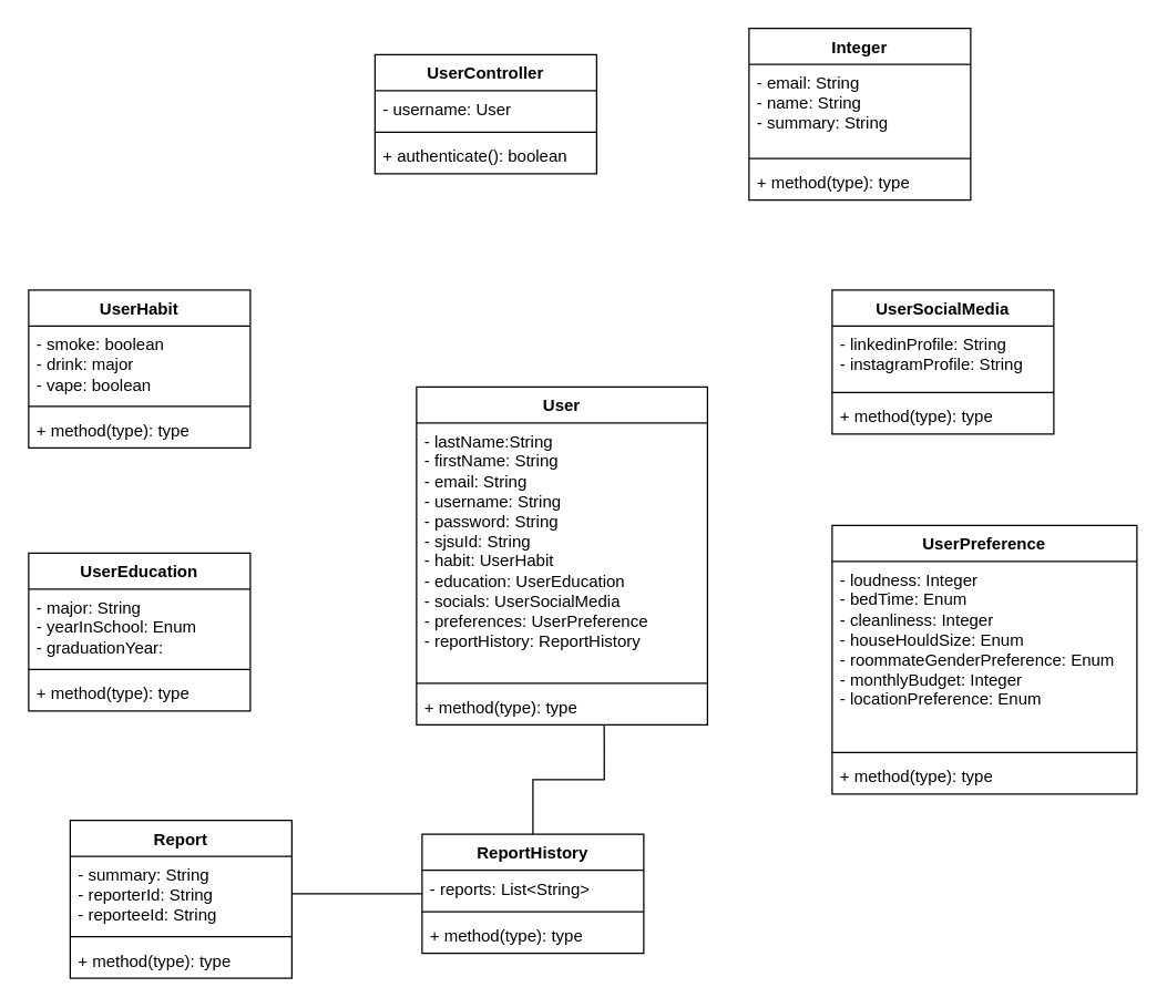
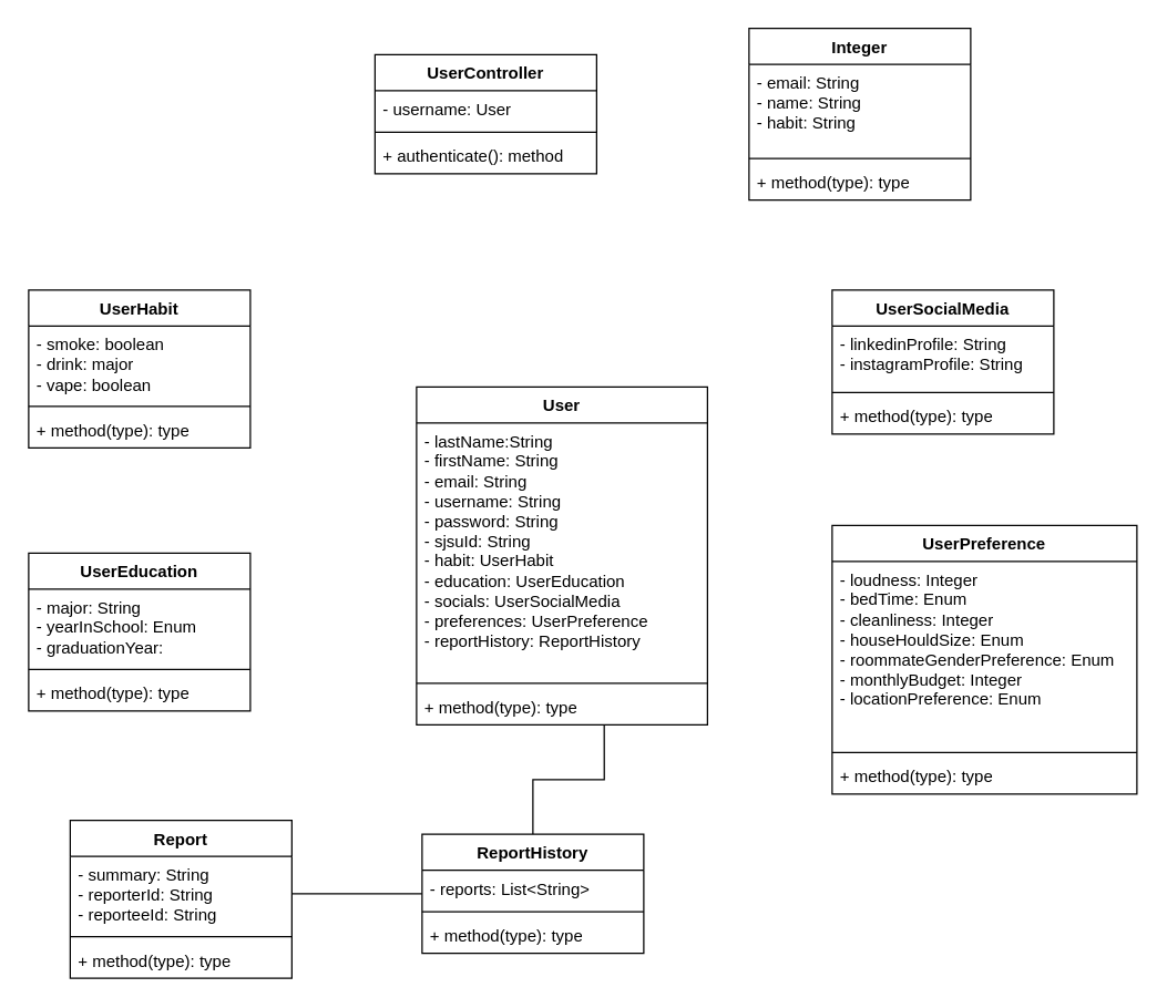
- <mxCell id="33" value="- email: String&lt;br&gt;- name: String&lt;br&gt;- summary: String" style="text;strokeColor=none;fillColor=none;align=left;verticalAlign=top;spacingLeft=4;spacingRight=4;overflow=hidden;rotatable=0;points=[[0,0.5],[1,0.5]];portConstraint=eastwest;whiteSpace=wrap;html=1;" vertex="1" parent="32"><mxGeometry y="26" width="160" height="64" as="geometry" /></mxCell>
+ <mxCell id="33" value="- email: String&lt;br&gt;- name: String&lt;br&gt;- habit: String" style="text;strokeColor=none;fillColor=none;align=left;verticalAlign=top;spacingLeft=4;spacingRight=4;overflow=hidden;rotatable=0;points=[[0,0.5],[1,0.5]];portConstraint=eastwest;whiteSpace=wrap;html=1;" vertex="1" parent="32"><mxGeometry y="26" width="160" height="64" as="geometry" /></mxCell>
- <mxCell id="39" value="+ authenticate(): boolean" style="text;strokeColor=none;fillColor=none;align=left;verticalAlign=top;spacingLeft=4;spacingRight=4;overflow=hidden;rotatable=0;points=[[0,0.5],[1,0.5]];portConstraint=eastwest;whiteSpace=wrap;html=1;" vertex="1" parent="36"><mxGeometry y="60" width="160" height="26" as="geometry" /></mxCell>
+ <mxCell id="39" value="+ authenticate(): method" style="text;strokeColor=none;fillColor=none;align=left;verticalAlign=top;spacingLeft=4;spacingRight=4;overflow=hidden;rotatable=0;points=[[0,0.5],[1,0.5]];portConstraint=eastwest;whiteSpace=wrap;html=1;" vertex="1" parent="36"><mxGeometry y="60" width="160" height="26" as="geometry" /></mxCell>
